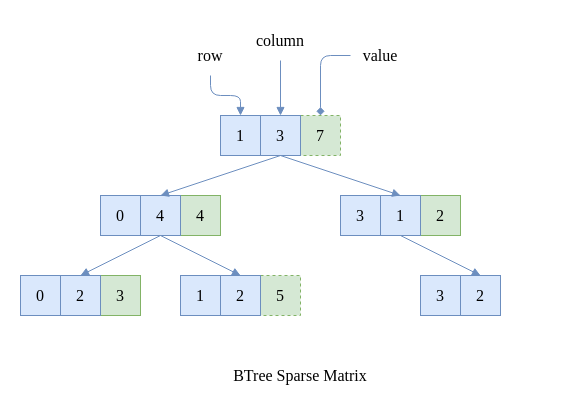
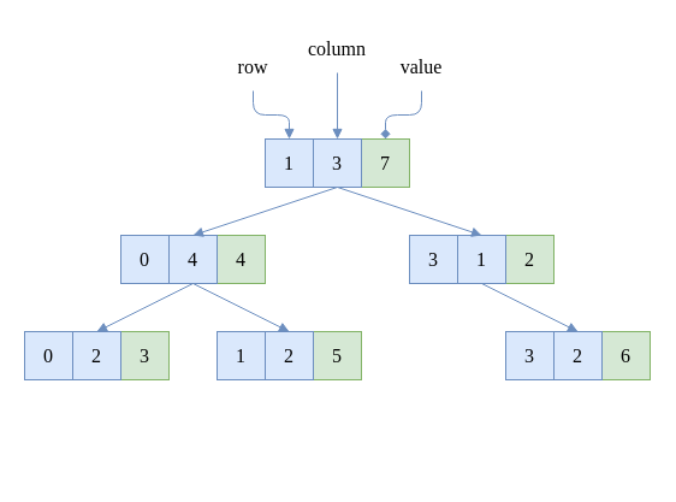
- <mxCell id="37" value="value" style="text;html=1;align=center;verticalAlign=middle;whiteSpace=wrap;rounded=0;fontFamily=Ubuntu;fontSize=16;fontStyle=0;" vertex="1" parent="1"><mxGeometry x="350" y="35" width="60" height="40" as="geometry" /></mxCell>
+ <mxCell id="37" value="value" style="text;html=1;align=center;verticalAlign=middle;whiteSpace=wrap;rounded=0;fontFamily=Ubuntu;fontSize=16;fontStyle=0;" vertex="1" parent="1"><mxGeometry x="320" y="35" width="60" height="40" as="geometry" /></mxCell>
- <mxCell id="17" value="7" style="rounded=0;whiteSpace=wrap;html=1;shadow=0;strokeColor=#82b366;strokeWidth=1;fontFamily=Ubuntu;fontSize=16;fontStyle=0;fillColor=#d5e8d4;dashed=1;" parent="15" vertex="1"><mxGeometry x="80" width="40" height="40" as="geometry" /></mxCell>
+ <mxCell id="17" value="7" style="rounded=0;whiteSpace=wrap;html=1;shadow=0;strokeColor=#82b366;strokeWidth=1;fontFamily=Ubuntu;fontSize=16;fontStyle=0;fillColor=#d5e8d4;" parent="15" vertex="1"><mxGeometry x="80" width="40" height="40" as="geometry" /></mxCell>
- <mxCell id="5" value="5" style="rounded=0;whiteSpace=wrap;html=1;shadow=0;strokeColor=#82b366;strokeWidth=1;fontFamily=Ubuntu;fontSize=16;fontStyle=0;fillColor=#d5e8d4;dashed=1;" parent="3" vertex="1"><mxGeometry x="80" width="40" height="40" as="geometry" /></mxCell>
+ <mxCell id="5" value="5" style="rounded=0;whiteSpace=wrap;html=1;shadow=0;strokeColor=#82b366;strokeWidth=1;fontFamily=Ubuntu;fontSize=16;fontStyle=0;fillColor=#d5e8d4;" parent="3" vertex="1"><mxGeometry x="80" width="40" height="40" as="geometry" /></mxCell>
+ <mxCell id="25" value="6" style="rounded=0;whiteSpace=wrap;html=1;shadow=0;strokeColor=#82b366;strokeWidth=1;fontFamily=Ubuntu;fontSize=16;fontStyle=0;fillColor=#d5e8d4;" parent="23" vertex="1"><mxGeometry x="80" width="40" height="40" as="geometry" /></mxCell>
- <mxCell id="2" value="BTree Sparse Matrix" style="text;html=1;align=center;verticalAlign=middle;whiteSpace=wrap;rounded=0;fontFamily=Ubuntu;fontSize=16;fontStyle=0;" parent="1" vertex="1"><mxGeometry x="220" y="355" width="160" height="40" as="geometry" /></mxCell>
